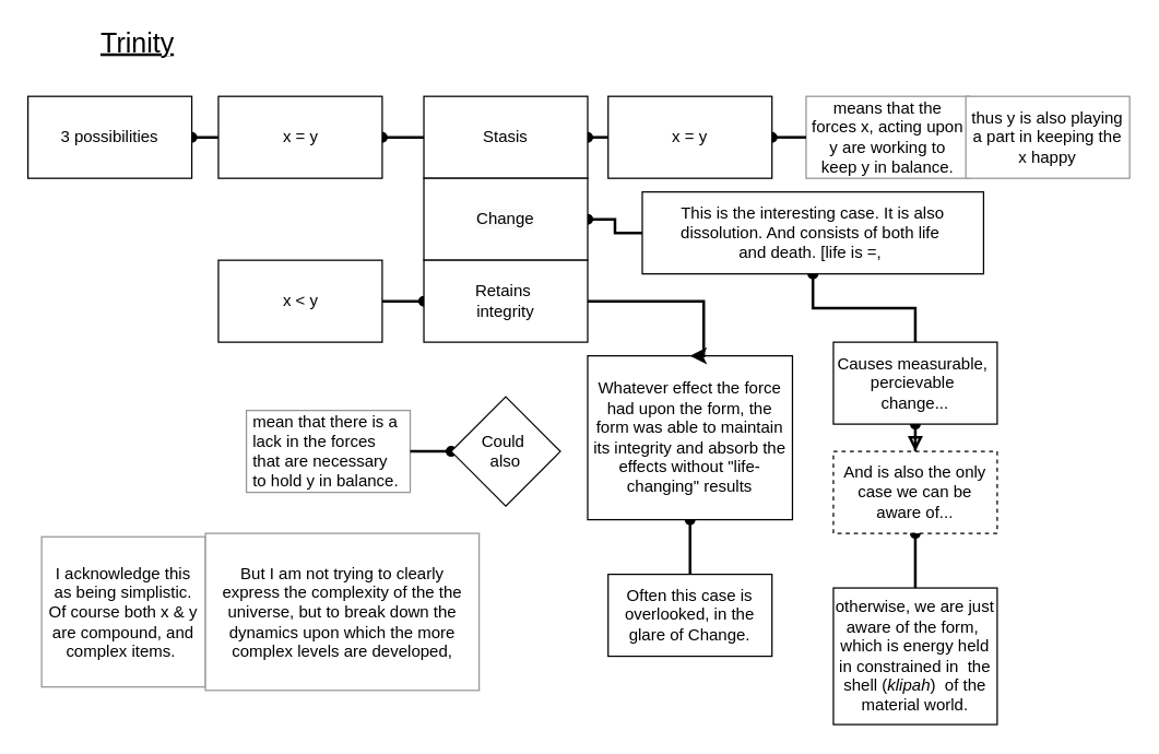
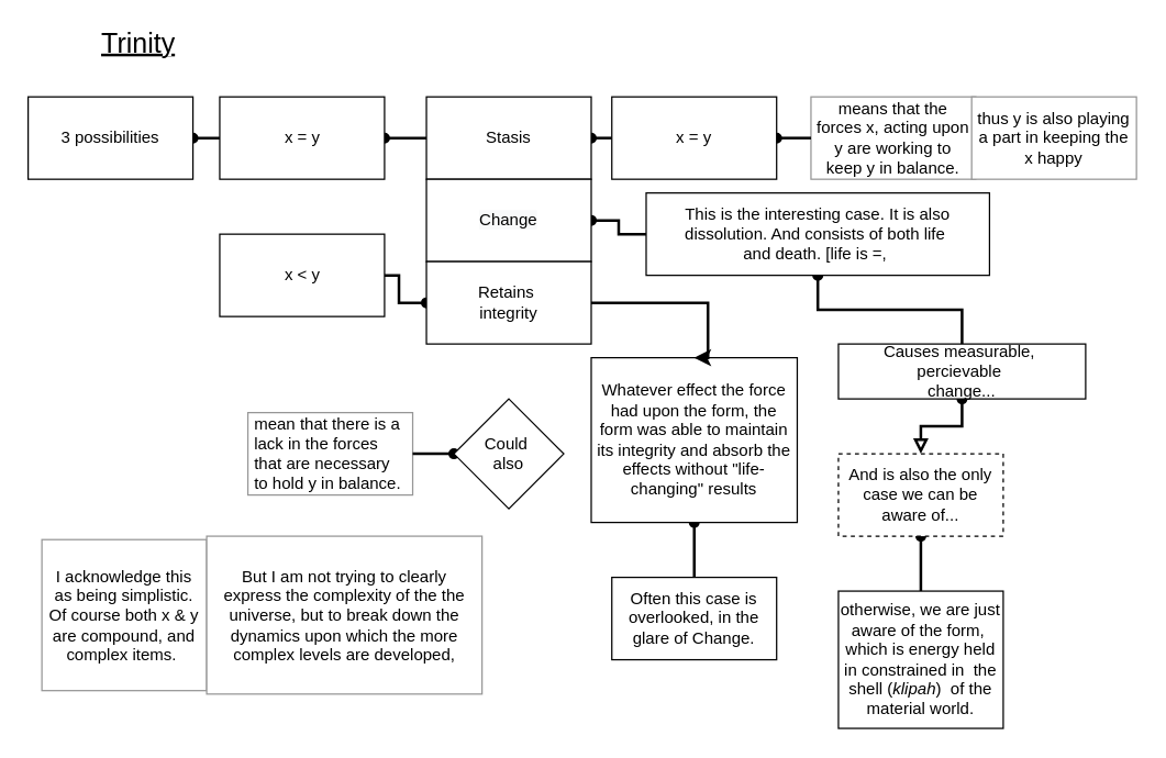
- <mxCell id="26" value="x &amp;lt; y" style="whiteSpace=wrap;html=1;" parent="1" vertex="1"><mxGeometry x="159.5" y="190" width="120" height="60" as="geometry" /></mxCell>
+ <mxCell id="26" value="x &amp;lt; y" style="whiteSpace=wrap;html=1;" parent="1" vertex="1"><mxGeometry x="159.5" y="170" width="120" height="60" as="geometry" /></mxCell>
- <mxCell id="28" value="Causes measurable,&amp;nbsp;&lt;br&gt;percievable&amp;nbsp;&lt;br&gt;change..." style="whiteSpace=wrap;html=1;" parent="1" vertex="1"><mxGeometry x="610" y="250" width="120" height="60" as="geometry" /></mxCell>
+ <mxCell id="28" value="Causes measurable,&amp;nbsp;&lt;br&gt;percievable&amp;nbsp;&lt;br&gt;change..." style="whiteSpace=wrap;html=1;" parent="1" vertex="1"><mxGeometry x="610" y="250" width="180" height="40" as="geometry" /></mxCell>
